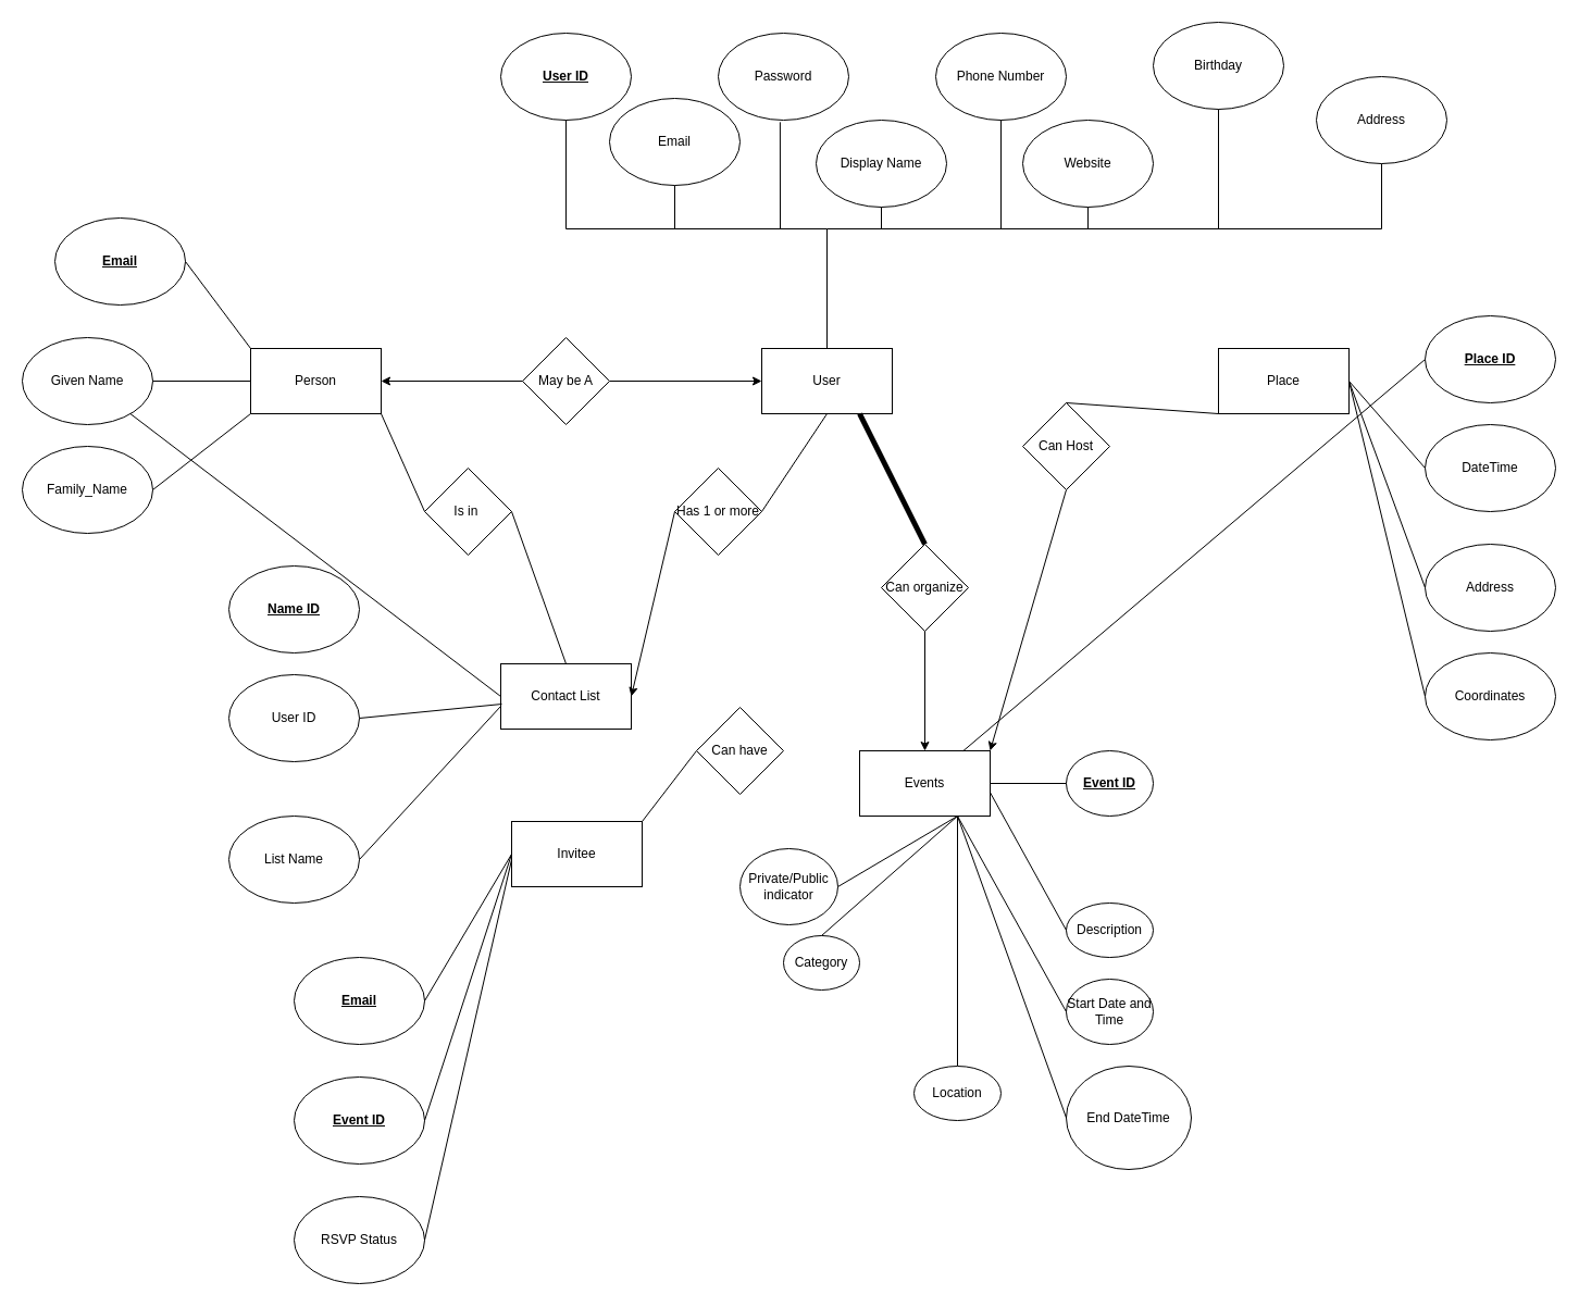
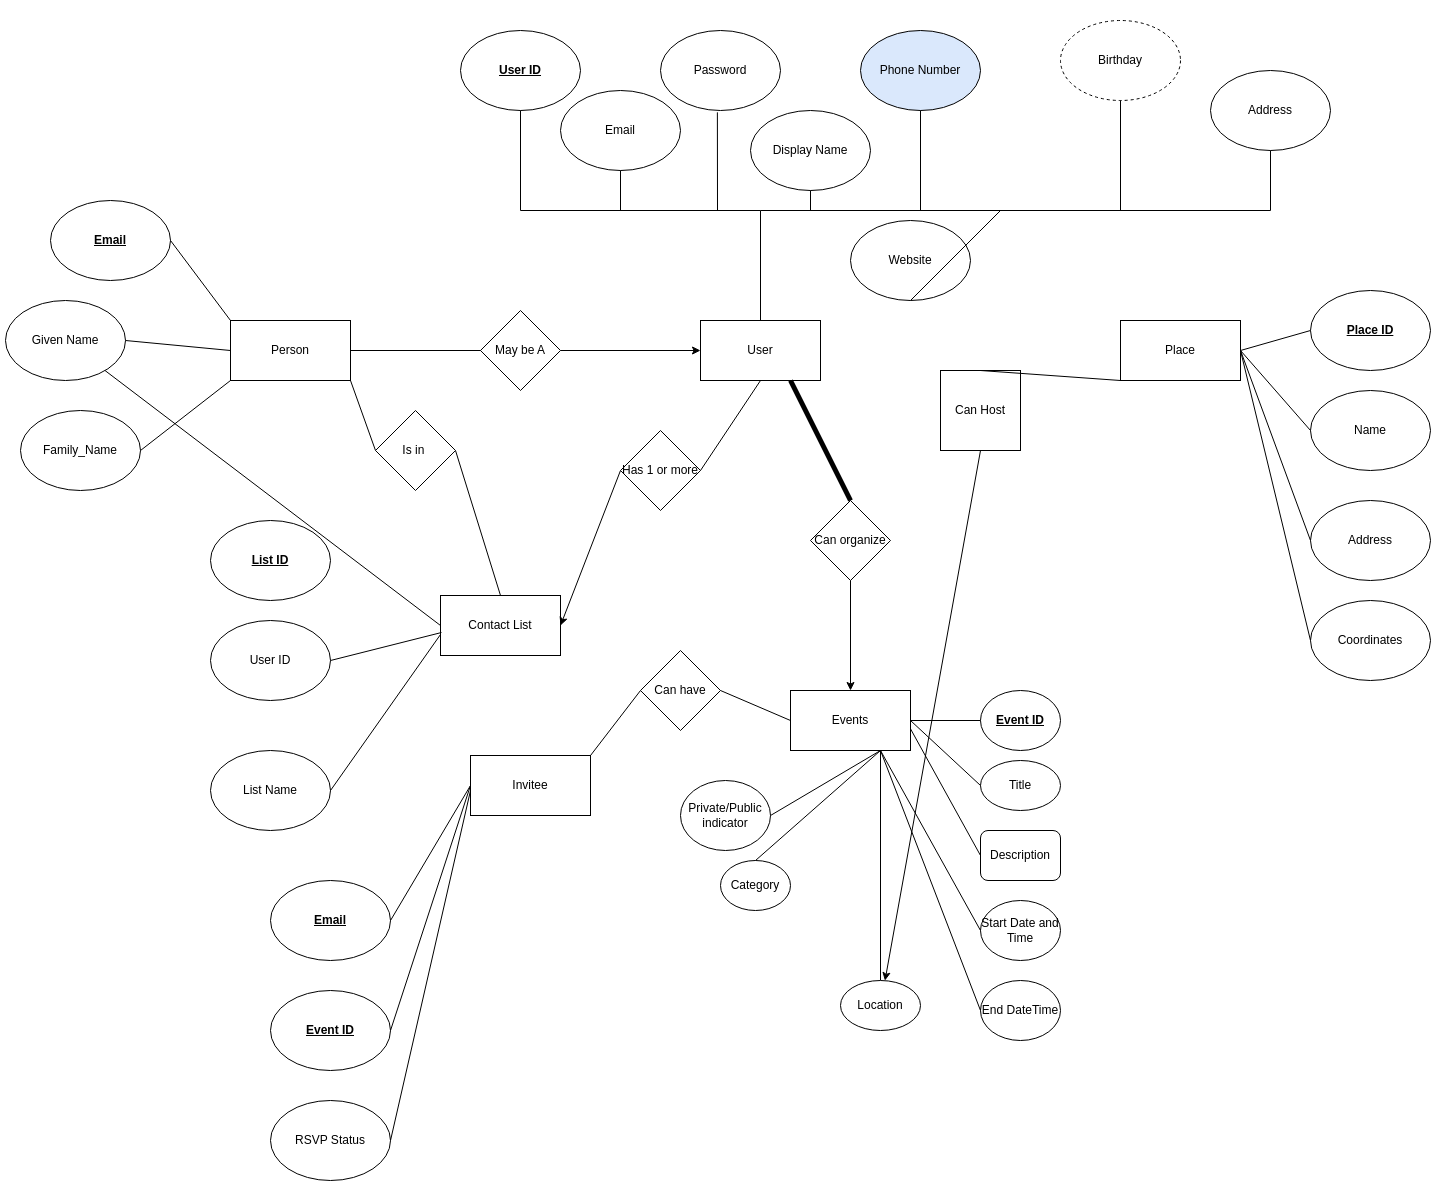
- <mxCell id="20" value="Birthday" style="ellipse;whiteSpace=wrap;html=1;" vertex="1" parent="1"><mxGeometry x="1060" y="20" width="120" height="80" as="geometry" /></mxCell>
+ <mxCell id="20" value="Birthday" style="ellipse;whiteSpace=wrap;html=1;dashed=1;" vertex="1" parent="1"><mxGeometry x="1060" y="20" width="120" height="80" as="geometry" /></mxCell>
- <mxCell id="18" value="Phone Number" style="ellipse;whiteSpace=wrap;html=1;" vertex="1" parent="1"><mxGeometry x="860" y="30" width="120" height="80" as="geometry" /></mxCell>
+ <mxCell id="18" value="Phone Number" style="ellipse;whiteSpace=wrap;html=1;fillColor=#dae8fc;" vertex="1" parent="1"><mxGeometry x="860" y="30" width="120" height="80" as="geometry" /></mxCell>
- <mxCell id="19" value="Website" style="ellipse;whiteSpace=wrap;html=1;" vertex="1" parent="1"><mxGeometry x="940" y="110" width="120" height="80" as="geometry" /></mxCell>
+ <mxCell id="19" value="Website" style="ellipse;whiteSpace=wrap;html=1;" vertex="1" parent="1"><mxGeometry x="850" y="220" width="120" height="80" as="geometry" /></mxCell>
- <mxCell id="5" value="Given Name" style="ellipse;whiteSpace=wrap;html=1;" vertex="1" parent="1"><mxGeometry x="20" y="310" width="120" height="80" as="geometry" /></mxCell>
+ <mxCell id="5" value="Given Name" style="ellipse;whiteSpace=wrap;html=1;" vertex="1" parent="1"><mxGeometry x="5" y="300" width="120" height="80" as="geometry" /></mxCell>
- <mxCell id="44" value="" style="endArrow=classic;html=1;rounded=0;entryX=1;entryY=0.5;entryDx=0;entryDy=0;exitX=0;exitY=0.5;exitDx=0;exitDy=0;" edge="1" parent="1" source="31" target="2"><mxGeometry width="50" height="50" relative="1" as="geometry"><mxPoint x="650" y="330" as="sourcePoint" /><mxPoint x="700" y="280" as="targetPoint" /></mxGeometry></mxCell>
+ <mxCell id="44" value="" style="endArrow=none;html=1;rounded=0;entryX=1;entryY=0.5;entryDx=0;entryDy=0;exitX=0;exitY=0.5;exitDx=0;exitDy=0;" edge="1" parent="1" source="31" target="2"><mxGeometry width="50" height="50" relative="1" as="geometry"><mxPoint x="650" y="330" as="sourcePoint" /><mxPoint x="700" y="280" as="targetPoint" /></mxGeometry></mxCell>
- <mxCell id="67" value="Can Host" style="rhombus;whiteSpace=wrap;html=1;" vertex="1" parent="1"><mxGeometry x="940" y="370" width="80" height="80" as="geometry" /></mxCell>
+ <mxCell id="67" value="Can Host" style="whiteSpace=wrap;html=1;rounded=0;" vertex="1" parent="1"><mxGeometry x="940" y="370" width="80" height="80" as="geometry" /></mxCell>
- <mxCell id="71" value="DateTime" style="ellipse;whiteSpace=wrap;html=1;" vertex="1" parent="1"><mxGeometry x="1310" y="390" width="120" height="80" as="geometry" /></mxCell>
+ <mxCell id="71" value="Name" style="ellipse;whiteSpace=wrap;html=1;" vertex="1" parent="1"><mxGeometry x="1310" y="390" width="120" height="80" as="geometry" /></mxCell>
- <mxCell id="42" value="Is in&amp;nbsp;" style="rhombus;whiteSpace=wrap;html=1;" vertex="1" parent="1"><mxGeometry x="390" y="430" width="80" height="80" as="geometry" /></mxCell>
+ <mxCell id="42" value="Is in&amp;nbsp;" style="rhombus;whiteSpace=wrap;html=1;" vertex="1" parent="1"><mxGeometry x="375" y="410" width="80" height="80" as="geometry" /></mxCell>
- <mxCell id="74" value="" style="endArrow=none;html=1;rounded=0;exitX=0;exitY=0.5;exitDx=0;exitDy=0;" edge="1" parent="1" source="70" target="49"><mxGeometry width="50" height="50" relative="1" as="geometry"><mxPoint x="980" y="510" as="sourcePoint" /><mxPoint x="1030" y="460" as="targetPoint" /></mxGeometry></mxCell>
+ <mxCell id="74" value="" style="endArrow=none;html=1;rounded=0;entryX=1;entryY=0.5;entryDx=0;entryDy=0;exitX=0;exitY=0.5;exitDx=0;exitDy=0;" edge="1" parent="1" source="70" target="66"><mxGeometry width="50" height="50" relative="1" as="geometry"><mxPoint x="980" y="510" as="sourcePoint" /><mxPoint x="1030" y="460" as="targetPoint" /></mxGeometry></mxCell>
- <mxCell id="34" value="&lt;b&gt;&lt;u&gt;Name ID&lt;/u&gt;&lt;/b&gt;" style="ellipse;whiteSpace=wrap;html=1;" vertex="1" parent="1"><mxGeometry x="210" y="520" width="120" height="80" as="geometry" /></mxCell>
+ <mxCell id="34" value="&lt;b&gt;&lt;u&gt;List ID&lt;/u&gt;&lt;/b&gt;" style="ellipse;whiteSpace=wrap;html=1;" vertex="1" parent="1"><mxGeometry x="210" y="520" width="120" height="80" as="geometry" /></mxCell>
- <mxCell id="69" value="" style="endArrow=classic;html=1;rounded=0;entryX=1;entryY=0;entryDx=0;entryDy=0;exitX=0.5;exitY=1;exitDx=0;exitDy=0;" edge="1" parent="1" source="67" target="49"><mxGeometry width="50" height="50" relative="1" as="geometry"><mxPoint x="980" y="420" as="sourcePoint" /><mxPoint x="1030" y="370" as="targetPoint" /></mxGeometry></mxCell>
+ <mxCell id="69" value="" style="endArrow=classic;html=1;rounded=0;exitX=0.5;exitY=1;exitDx=0;exitDy=0;" edge="1" parent="1" source="67" target="61"><mxGeometry width="50" height="50" relative="1" as="geometry"><mxPoint x="980" y="420" as="sourcePoint" /><mxPoint x="1030" y="370" as="targetPoint" /></mxGeometry></mxCell>
- <mxCell id="29" value="Contact List" style="rounded=0;whiteSpace=wrap;html=1;" vertex="1" parent="1"><mxGeometry x="460" y="610" width="120" height="60" as="geometry" /></mxCell>
+ <mxCell id="29" value="Contact List" style="rounded=0;whiteSpace=wrap;html=1;" vertex="1" parent="1"><mxGeometry x="440" y="595" width="120" height="60" as="geometry" /></mxCell>
+ <mxCell id="81" value="" style="endArrow=none;html=1;rounded=0;entryX=1;entryY=0.5;entryDx=0;entryDy=0;exitX=0;exitY=0.5;exitDx=0;exitDy=0;" edge="1" parent="1" source="49" target="80"><mxGeometry width="50" height="50" relative="1" as="geometry"><mxPoint x="980" y="670" as="sourcePoint" /><mxPoint x="1030" y="620" as="targetPoint" /></mxGeometry></mxCell>
+ <mxCell id="56" value="" style="endArrow=none;html=1;rounded=0;entryX=0;entryY=0.5;entryDx=0;entryDy=0;exitX=1;exitY=0.5;exitDx=0;exitDy=0;" edge="1" parent="1" source="49" target="51"><mxGeometry width="50" height="50" relative="1" as="geometry"><mxPoint x="730" y="670" as="sourcePoint" /><mxPoint x="780" y="620" as="targetPoint" /></mxGeometry></mxCell>
+ <mxCell id="51" value="Title" style="ellipse;whiteSpace=wrap;html=1;" vertex="1" parent="1"><mxGeometry x="980" y="760" width="80" height="50" as="geometry" /></mxCell>
- <mxCell id="52" value="Description" style="ellipse;whiteSpace=wrap;html=1;" vertex="1" parent="1"><mxGeometry x="980" y="830" width="80" height="50" as="geometry" /></mxCell>
+ <mxCell id="52" value="Description" style="whiteSpace=wrap;html=1;rounded=1;" vertex="1" parent="1"><mxGeometry x="980" y="830" width="80" height="50" as="geometry" /></mxCell>
- <mxCell id="54" value="End DateTime" style="ellipse;whiteSpace=wrap;html=1;" vertex="1" parent="1"><mxGeometry x="980" y="980" width="115" height="95" as="geometry" /></mxCell>
+ <mxCell id="54" value="End DateTime" style="ellipse;whiteSpace=wrap;html=1;" vertex="1" parent="1"><mxGeometry x="980" y="980" width="80" height="60" as="geometry" /></mxCell>
